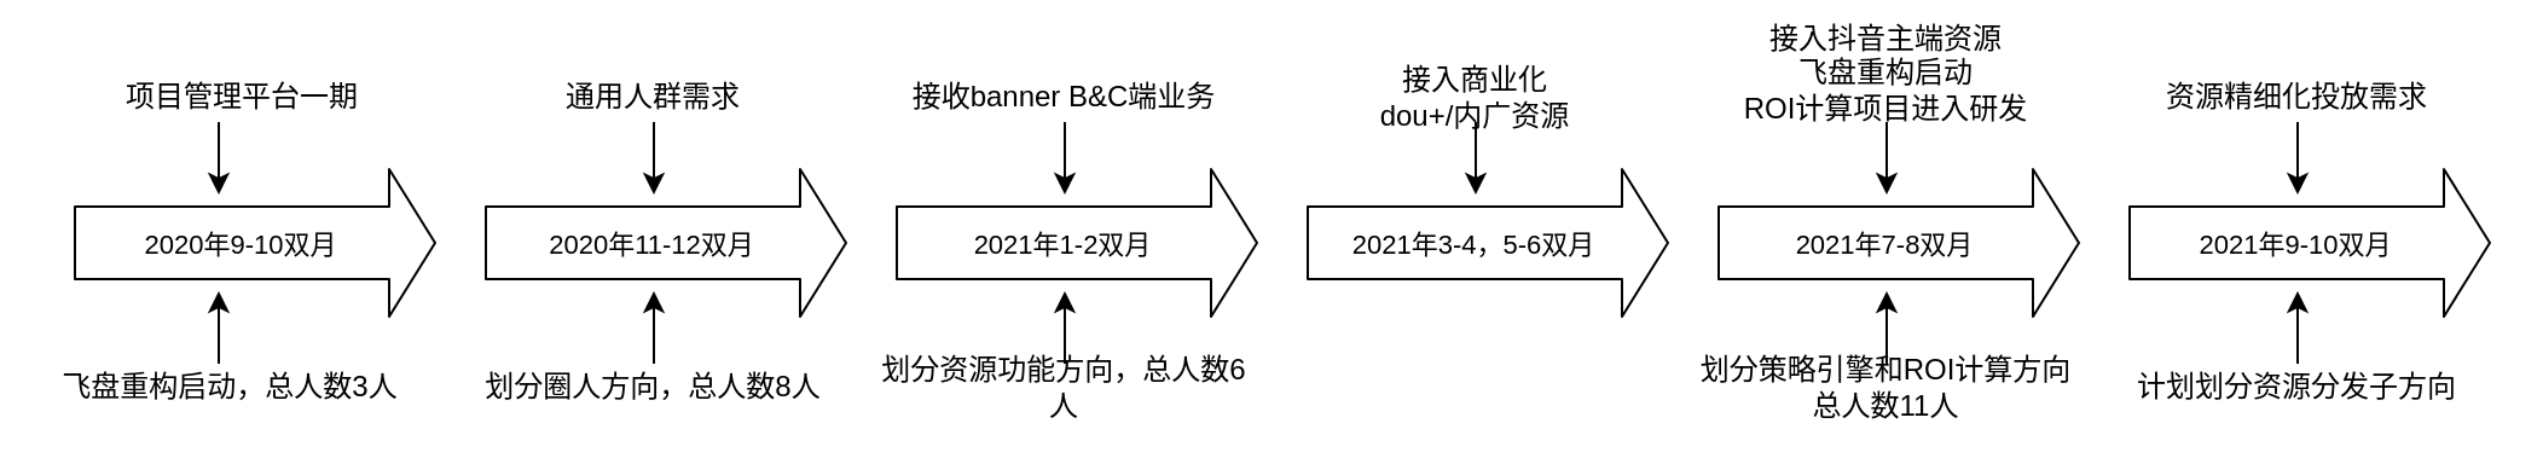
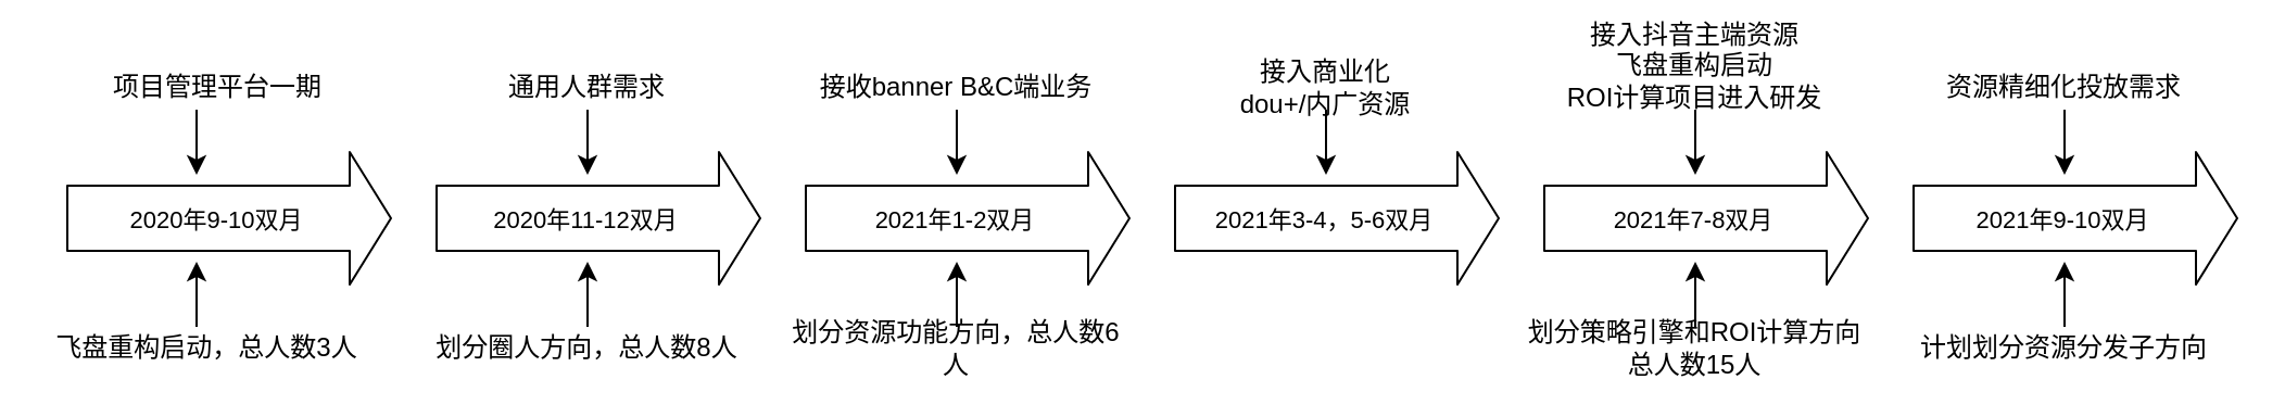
- <mxCell id="33" value="划分策略引擎和ROI计算方向&lt;br&gt;总人数11人" style="text;html=1;strokeColor=none;fillColor=none;align=center;verticalAlign=middle;whiteSpace=wrap;rounded=0;" parent="1" vertex="1"><mxGeometry x="700" y="150" width="160" height="20" as="geometry" /></mxCell>
+ <mxCell id="33" value="划分策略引擎和ROI计算方向&lt;br&gt;总人数15人" style="text;html=1;strokeColor=none;fillColor=none;align=center;verticalAlign=middle;whiteSpace=wrap;rounded=0;" parent="1" vertex="1"><mxGeometry x="700" y="150" width="160" height="20" as="geometry" /></mxCell>
